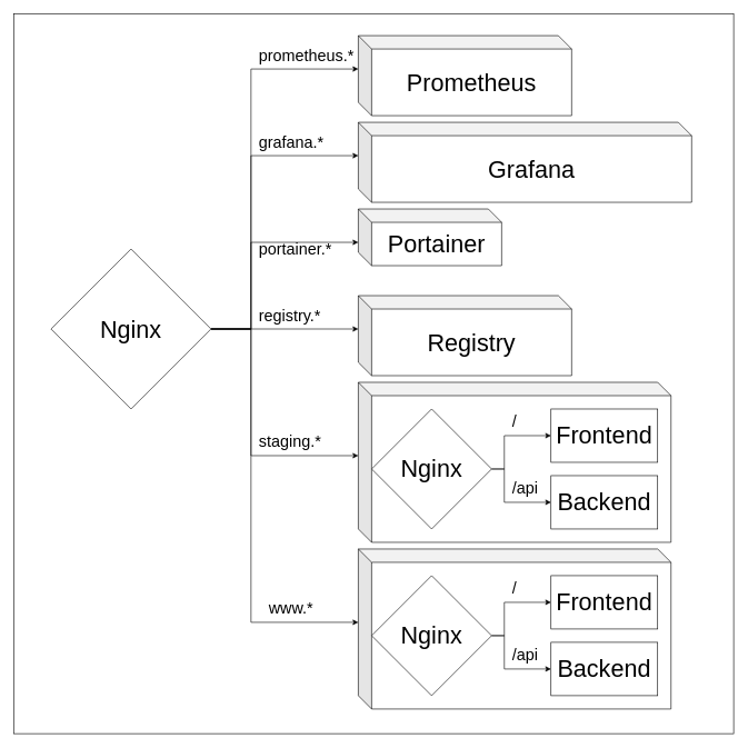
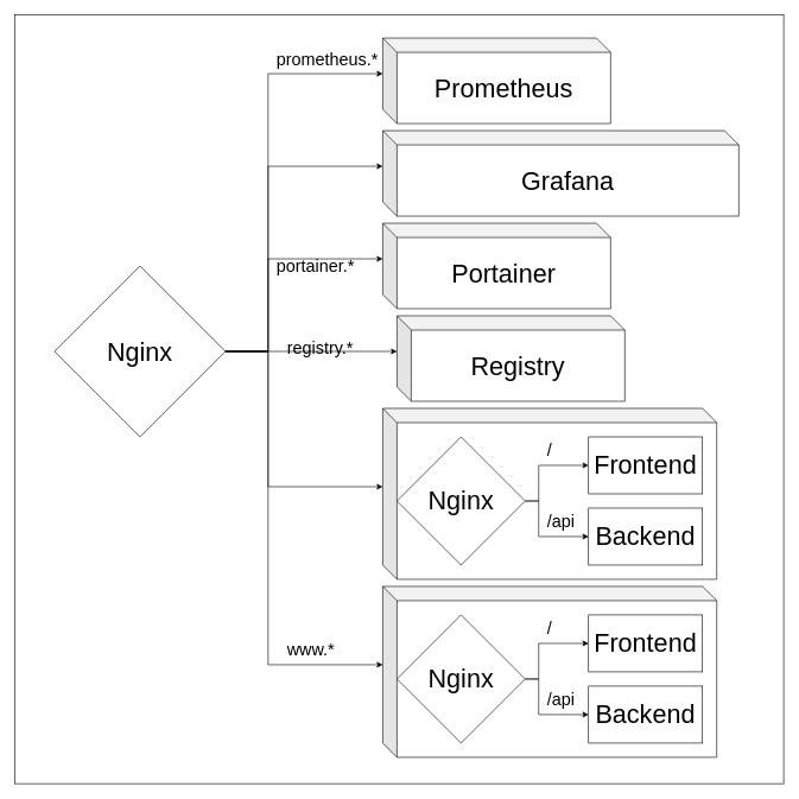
- <mxCell id="23" value="&lt;font style=&quot;font-size: 24px;&quot;&gt;grafana.*&lt;/font&gt;" style="text;html=1;resizable=0;autosize=1;align=left;verticalAlign=middle;points=[];fillColor=none;strokeColor=none;rounded=0;fontSize=36;" parent="1" vertex="1"><mxGeometry x="386" y="183" width="110" height="50" as="geometry" /></mxCell>
- <mxCell id="11" value="Portainer" style="shape=cube;whiteSpace=wrap;html=1;boundedLbl=1;backgroundOutline=1;darkOpacity=0.05;darkOpacity2=0.1;fontSize=36;" parent="1" vertex="1"><mxGeometry x="537" y="313" width="215" height="85" as="geometry" /></mxCell>
+ <mxCell id="11" value="Portainer" style="shape=cube;whiteSpace=wrap;html=1;boundedLbl=1;backgroundOutline=1;darkOpacity=0.05;darkOpacity2=0.1;fontSize=36;" parent="1" vertex="1"><mxGeometry x="537" y="313" width="320" height="120" as="geometry" /></mxCell>
- <mxCell id="25" value="&lt;font style=&quot;font-size: 24px;&quot;&gt;registry.*&lt;/font&gt;" style="text;html=1;resizable=0;autosize=1;align=left;verticalAlign=middle;points=[];fillColor=none;strokeColor=none;rounded=0;fontSize=36;" parent="1" vertex="1"><mxGeometry x="386" y="443" width="110" height="50" as="geometry" /></mxCell>
+ <mxCell id="25" value="&lt;font style=&quot;font-size: 24px;&quot;&gt;registry.*&lt;/font&gt;" style="text;html=1;resizable=0;autosize=1;align=left;verticalAlign=middle;points=[];fillColor=none;strokeColor=none;rounded=0;fontSize=36;" parent="1" vertex="1"><mxGeometry x="401" y="458" width="110" height="50" as="geometry" /></mxCell>
- <mxCell id="13" value="Registry" style="shape=cube;whiteSpace=wrap;html=1;boundedLbl=1;backgroundOutline=1;darkOpacity=0.05;darkOpacity2=0.1;fontSize=36;" parent="1" vertex="1"><mxGeometry x="537" y="443" width="320" height="120" as="geometry" /></mxCell>
+ <mxCell id="13" value="Registry" style="shape=cube;whiteSpace=wrap;html=1;boundedLbl=1;backgroundOutline=1;darkOpacity=0.05;darkOpacity2=0.1;fontSize=36;" parent="1" vertex="1"><mxGeometry x="557" y="443" width="320" height="120" as="geometry" /></mxCell>
- <mxCell id="26" value="&lt;font style=&quot;font-size: 24px;&quot;&gt;staging.*&lt;/font&gt;" style="text;html=1;resizable=0;autosize=1;align=left;verticalAlign=middle;points=[];fillColor=none;strokeColor=none;rounded=0;fontSize=36;" parent="1" vertex="1"><mxGeometry x="386" y="633" width="110" height="50" as="geometry" /></mxCell>
